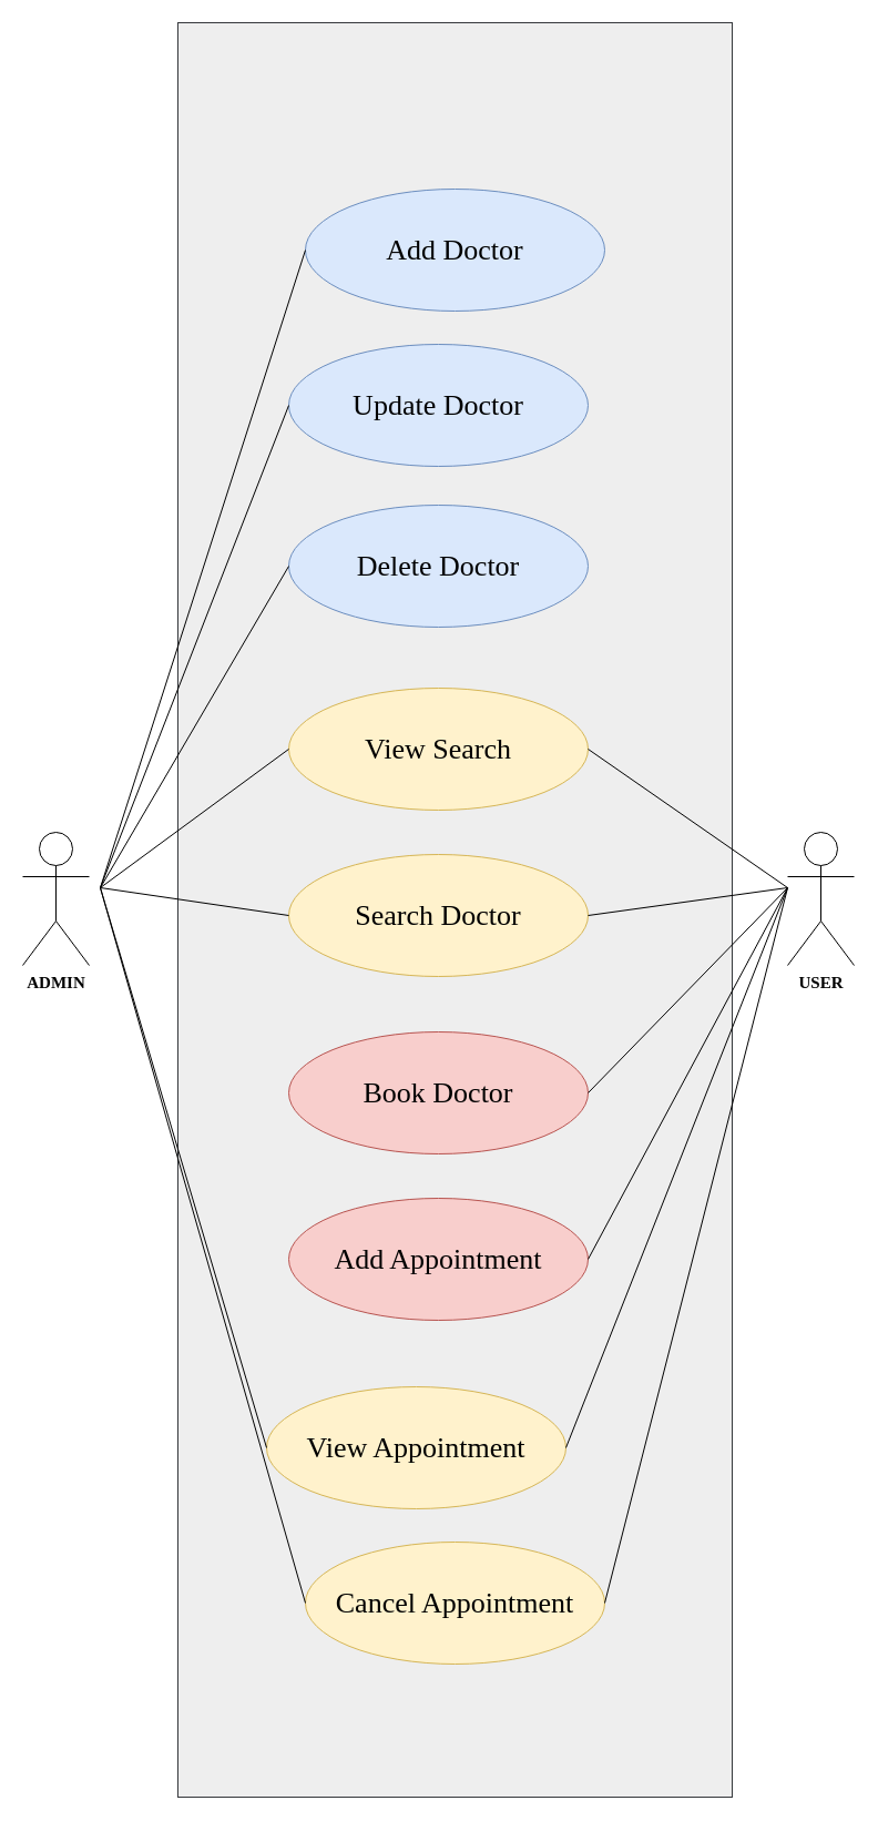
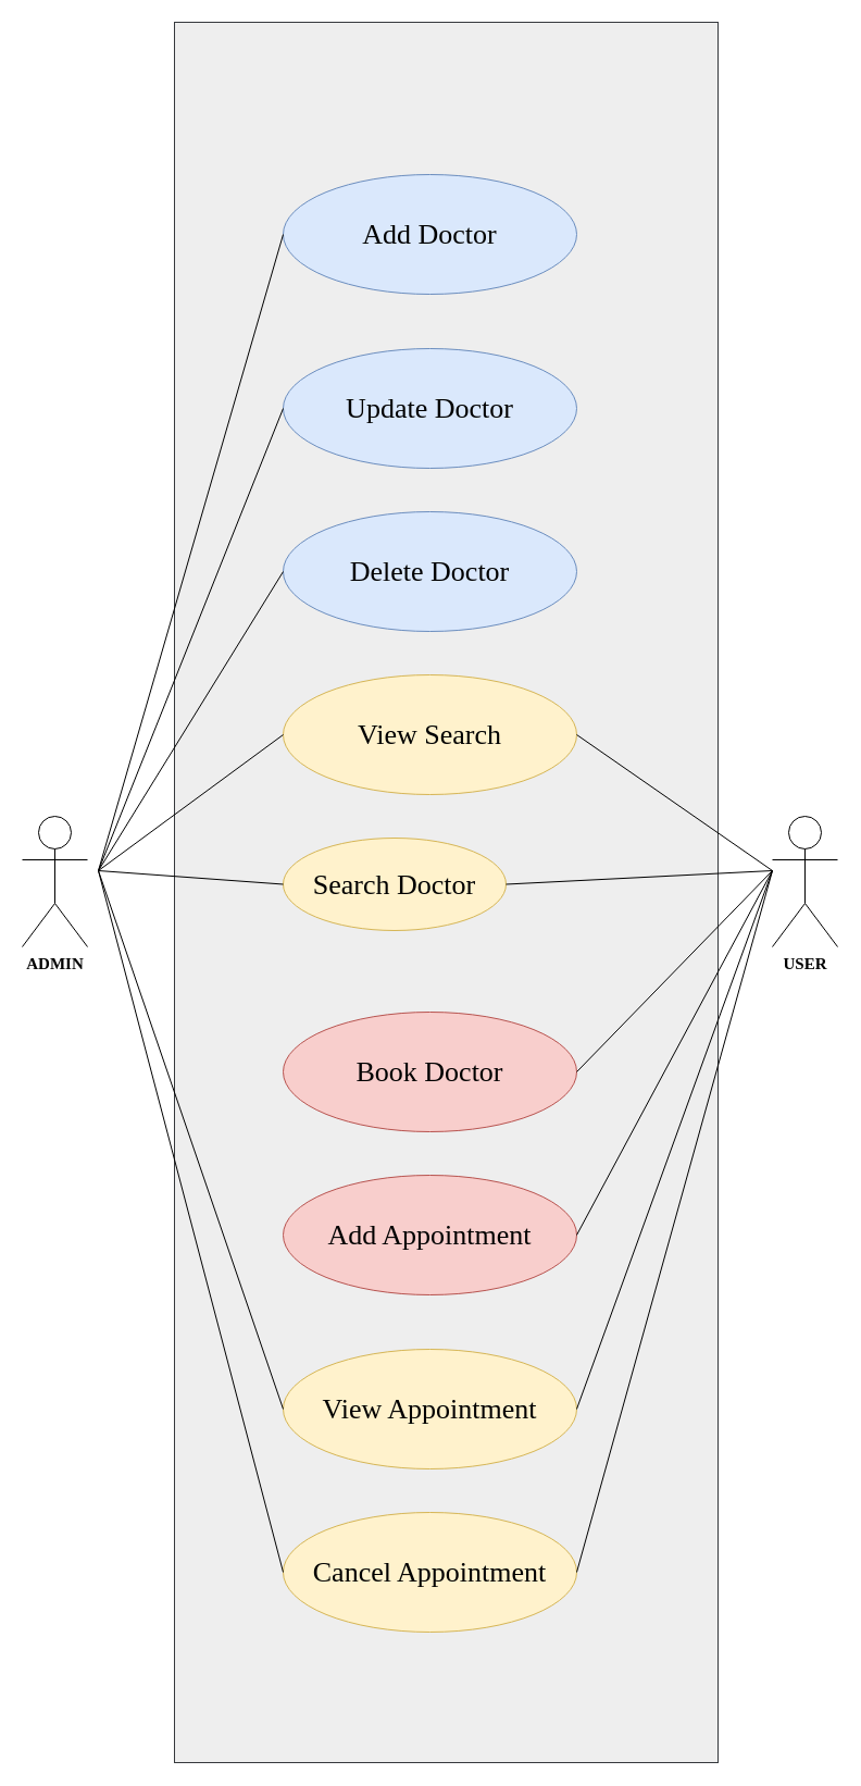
- <mxCell id="5" value="&lt;font face=&quot;Times New Roman&quot; style=&quot;font-size: 26px; font-style: normal;&quot;&gt;Add Doctor&lt;/font&gt;" style="ellipse;whiteSpace=wrap;html=1;fontStyle=2;fillColor=#dae8fc;strokeColor=#6c8ebf;" parent="1" vertex="1"><mxGeometry x="275" y="170" width="270" height="110" as="geometry" /></mxCell>
+ <mxCell id="5" value="&lt;font face=&quot;Times New Roman&quot; style=&quot;font-size: 26px; font-style: normal;&quot;&gt;Add Doctor&lt;/font&gt;" style="ellipse;whiteSpace=wrap;html=1;fontStyle=2;fillColor=#dae8fc;strokeColor=#6c8ebf;" parent="1" vertex="1"><mxGeometry x="260" y="160" width="270" height="110" as="geometry" /></mxCell>
- <mxCell id="6" value="&lt;font face=&quot;Times New Roman&quot; style=&quot;font-size: 26px;&quot;&gt;Update Doctor&lt;/font&gt;" style="ellipse;whiteSpace=wrap;html=1;fillColor=#dae8fc;strokeColor=#6c8ebf;" parent="1" vertex="1"><mxGeometry x="260" y="310" width="270" height="110" as="geometry" /></mxCell>
+ <mxCell id="6" value="&lt;font face=&quot;Times New Roman&quot; style=&quot;font-size: 26px;&quot;&gt;Update Doctor&lt;/font&gt;" style="ellipse;whiteSpace=wrap;html=1;fillColor=#dae8fc;strokeColor=#6c8ebf;" parent="1" vertex="1"><mxGeometry x="260" y="320" width="270" height="110" as="geometry" /></mxCell>
- <mxCell id="7" value="&lt;font face=&quot;Times New Roman&quot; style=&quot;font-size: 26px;&quot;&gt;Delete Doctor&lt;/font&gt;" style="ellipse;whiteSpace=wrap;html=1;fillColor=#dae8fc;strokeColor=#6c8ebf;" parent="1" vertex="1"><mxGeometry x="260" y="455" width="270" height="110" as="geometry" /></mxCell>
+ <mxCell id="7" value="&lt;font face=&quot;Times New Roman&quot; style=&quot;font-size: 26px;&quot;&gt;Delete Doctor&lt;/font&gt;" style="ellipse;whiteSpace=wrap;html=1;fillColor=#dae8fc;strokeColor=#6c8ebf;" parent="1" vertex="1"><mxGeometry x="260" y="470" width="270" height="110" as="geometry" /></mxCell>
- <mxCell id="9" value="&lt;font face=&quot;Times New Roman&quot; style=&quot;font-size: 26px;&quot;&gt;Search Doctor&lt;/font&gt;" style="ellipse;whiteSpace=wrap;html=1;fillColor=#fff2cc;strokeColor=#d6b656;" parent="1" vertex="1"><mxGeometry x="260" y="770" width="270" height="110" as="geometry" /></mxCell>
+ <mxCell id="9" value="&lt;font face=&quot;Times New Roman&quot; style=&quot;font-size: 26px;&quot;&gt;Search Doctor&lt;/font&gt;" style="ellipse;whiteSpace=wrap;html=1;fillColor=#fff2cc;strokeColor=#d6b656;" parent="1" vertex="1"><mxGeometry x="260" y="770" width="205" height="85" as="geometry" /></mxCell>
- <mxCell id="16" value="&lt;font face=&quot;Times New Roman&quot; style=&quot;font-size: 26px;&quot;&gt;View Appointment&lt;/font&gt;" style="ellipse;whiteSpace=wrap;html=1;fillColor=#fff2cc;strokeColor=#d6b656;" parent="1" vertex="1"><mxGeometry x="240" y="1250" width="270" height="110" as="geometry" /></mxCell>
+ <mxCell id="16" value="&lt;font face=&quot;Times New Roman&quot; style=&quot;font-size: 26px;&quot;&gt;View Appointment&lt;/font&gt;" style="ellipse;whiteSpace=wrap;html=1;fillColor=#fff2cc;strokeColor=#d6b656;" parent="1" vertex="1"><mxGeometry x="260" y="1240" width="270" height="110" as="geometry" /></mxCell>
- <mxCell id="15" value="&lt;font face=&quot;Times New Roman&quot; style=&quot;font-size: 26px;&quot;&gt;Cancel Appointment&lt;/font&gt;" style="ellipse;whiteSpace=wrap;html=1;fillColor=#fff2cc;strokeColor=#d6b656;" parent="1" vertex="1"><mxGeometry x="275" y="1390" width="270" height="110" as="geometry" /></mxCell>
+ <mxCell id="15" value="&lt;font face=&quot;Times New Roman&quot; style=&quot;font-size: 26px;&quot;&gt;Cancel Appointment&lt;/font&gt;" style="ellipse;whiteSpace=wrap;html=1;fillColor=#fff2cc;strokeColor=#d6b656;" parent="1" vertex="1"><mxGeometry x="260" y="1390" width="270" height="110" as="geometry" /></mxCell>
